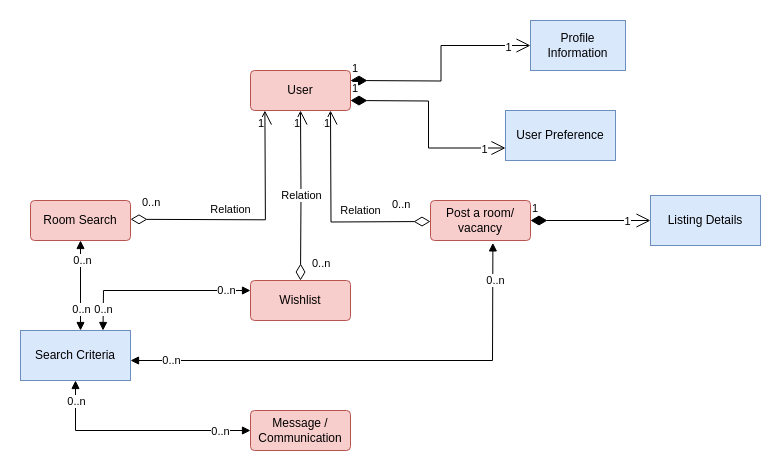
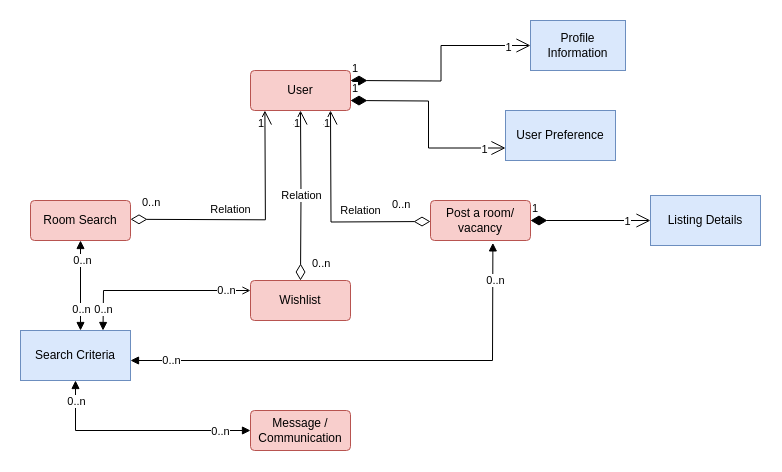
- <mxCell id="35" value="" style="endArrow=block;startArrow=block;endFill=1;startFill=1;html=1;rounded=0;exitX=0.75;exitY=0;exitDx=0;exitDy=0;entryX=0;entryY=0.25;entryDx=0;entryDy=0;" edge="1" parent="1" source="7" target="8"><mxGeometry width="160" relative="1" as="geometry"><mxPoint x="100" y="300" as="sourcePoint" /><mxPoint x="260" y="300" as="targetPoint" /><Array as="points"><mxPoint x="103" y="290" /></Array></mxGeometry></mxCell>
+ <mxCell id="35" value="" style="endArrow=open;startArrow=block;endFill=1;startFill=1;html=1;rounded=0;exitX=0.75;exitY=0;exitDx=0;exitDy=0;entryX=0;entryY=0.25;entryDx=0;entryDy=0;" edge="1" parent="1" source="7" target="8"><mxGeometry width="160" relative="1" as="geometry"><mxPoint x="100" y="300" as="sourcePoint" /><mxPoint x="260" y="300" as="targetPoint" /><Array as="points"><mxPoint x="103" y="290" /></Array></mxGeometry></mxCell>
